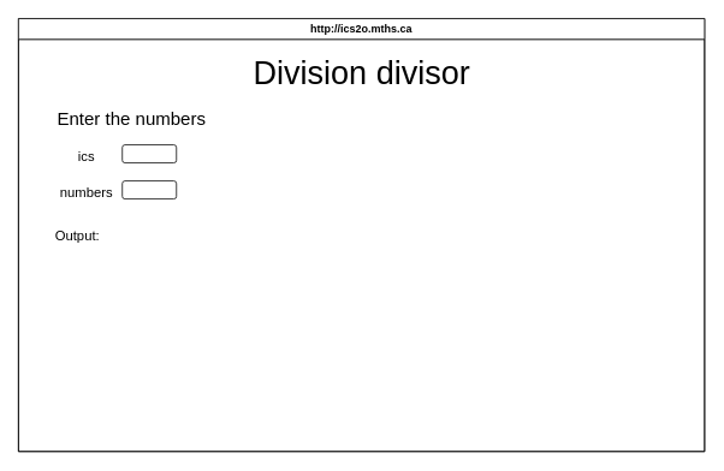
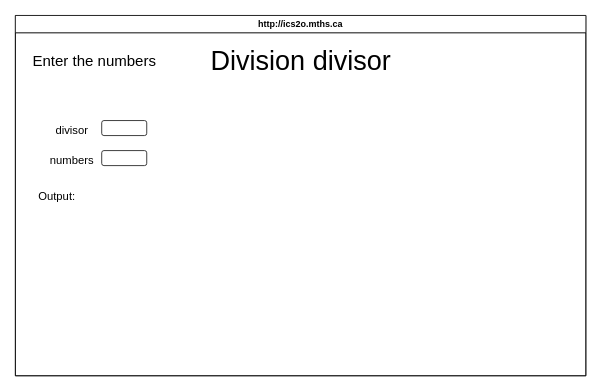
- <mxCell id="5" value="&lt;font style=&quot;font-size: 20px;&quot;&gt;Enter the numbers&lt;/font&gt;" style="text;html=1;align=center;verticalAlign=middle;resizable=0;points=[];autosize=1;strokeColor=none;fillColor=none;" vertex="1" parent="3"><mxGeometry x="30" y="90" width="190" height="40" as="geometry" /></mxCell>
+ <mxCell id="5" value="&lt;font style=&quot;font-size: 20px;&quot;&gt;Enter the numbers&lt;/font&gt;" style="text;html=1;align=center;verticalAlign=middle;resizable=0;points=[];autosize=1;strokeColor=none;fillColor=none;" vertex="1" parent="3"><mxGeometry x="10" y="40" width="190" height="40" as="geometry" /></mxCell>
- <mxCell id="7" value="&lt;span style=&quot;font-size: 15px;&quot;&gt;ics&lt;/span&gt;" style="text;html=1;align=center;verticalAlign=middle;resizable=0;points=[];autosize=1;strokeColor=none;fillColor=none;fontSize=20;" vertex="1" parent="1"><mxGeometry x="60" y="150" width="70" height="40" as="geometry" /></mxCell>
+ <mxCell id="7" value="&lt;span style=&quot;font-size: 15px;&quot;&gt;divisor&lt;/span&gt;" style="text;html=1;align=center;verticalAlign=middle;resizable=0;points=[];autosize=1;strokeColor=none;fillColor=none;fontSize=20;" vertex="1" parent="1"><mxGeometry x="60" y="150" width="70" height="40" as="geometry" /></mxCell>
- <mxCell id="11" value="Output:" style="text;html=1;align=center;verticalAlign=middle;resizable=0;points=[];autosize=1;strokeColor=none;fillColor=none;fontSize=15;" vertex="1" parent="1"><mxGeometry x="50" y="245" width="70" height="30" as="geometry" /></mxCell>
+ <mxCell id="11" value="Output:" style="text;html=1;align=center;verticalAlign=middle;resizable=0;points=[];autosize=1;strokeColor=none;fillColor=none;fontSize=15;" vertex="1" parent="1"><mxGeometry x="40" y="245" width="70" height="30" as="geometry" /></mxCell>
